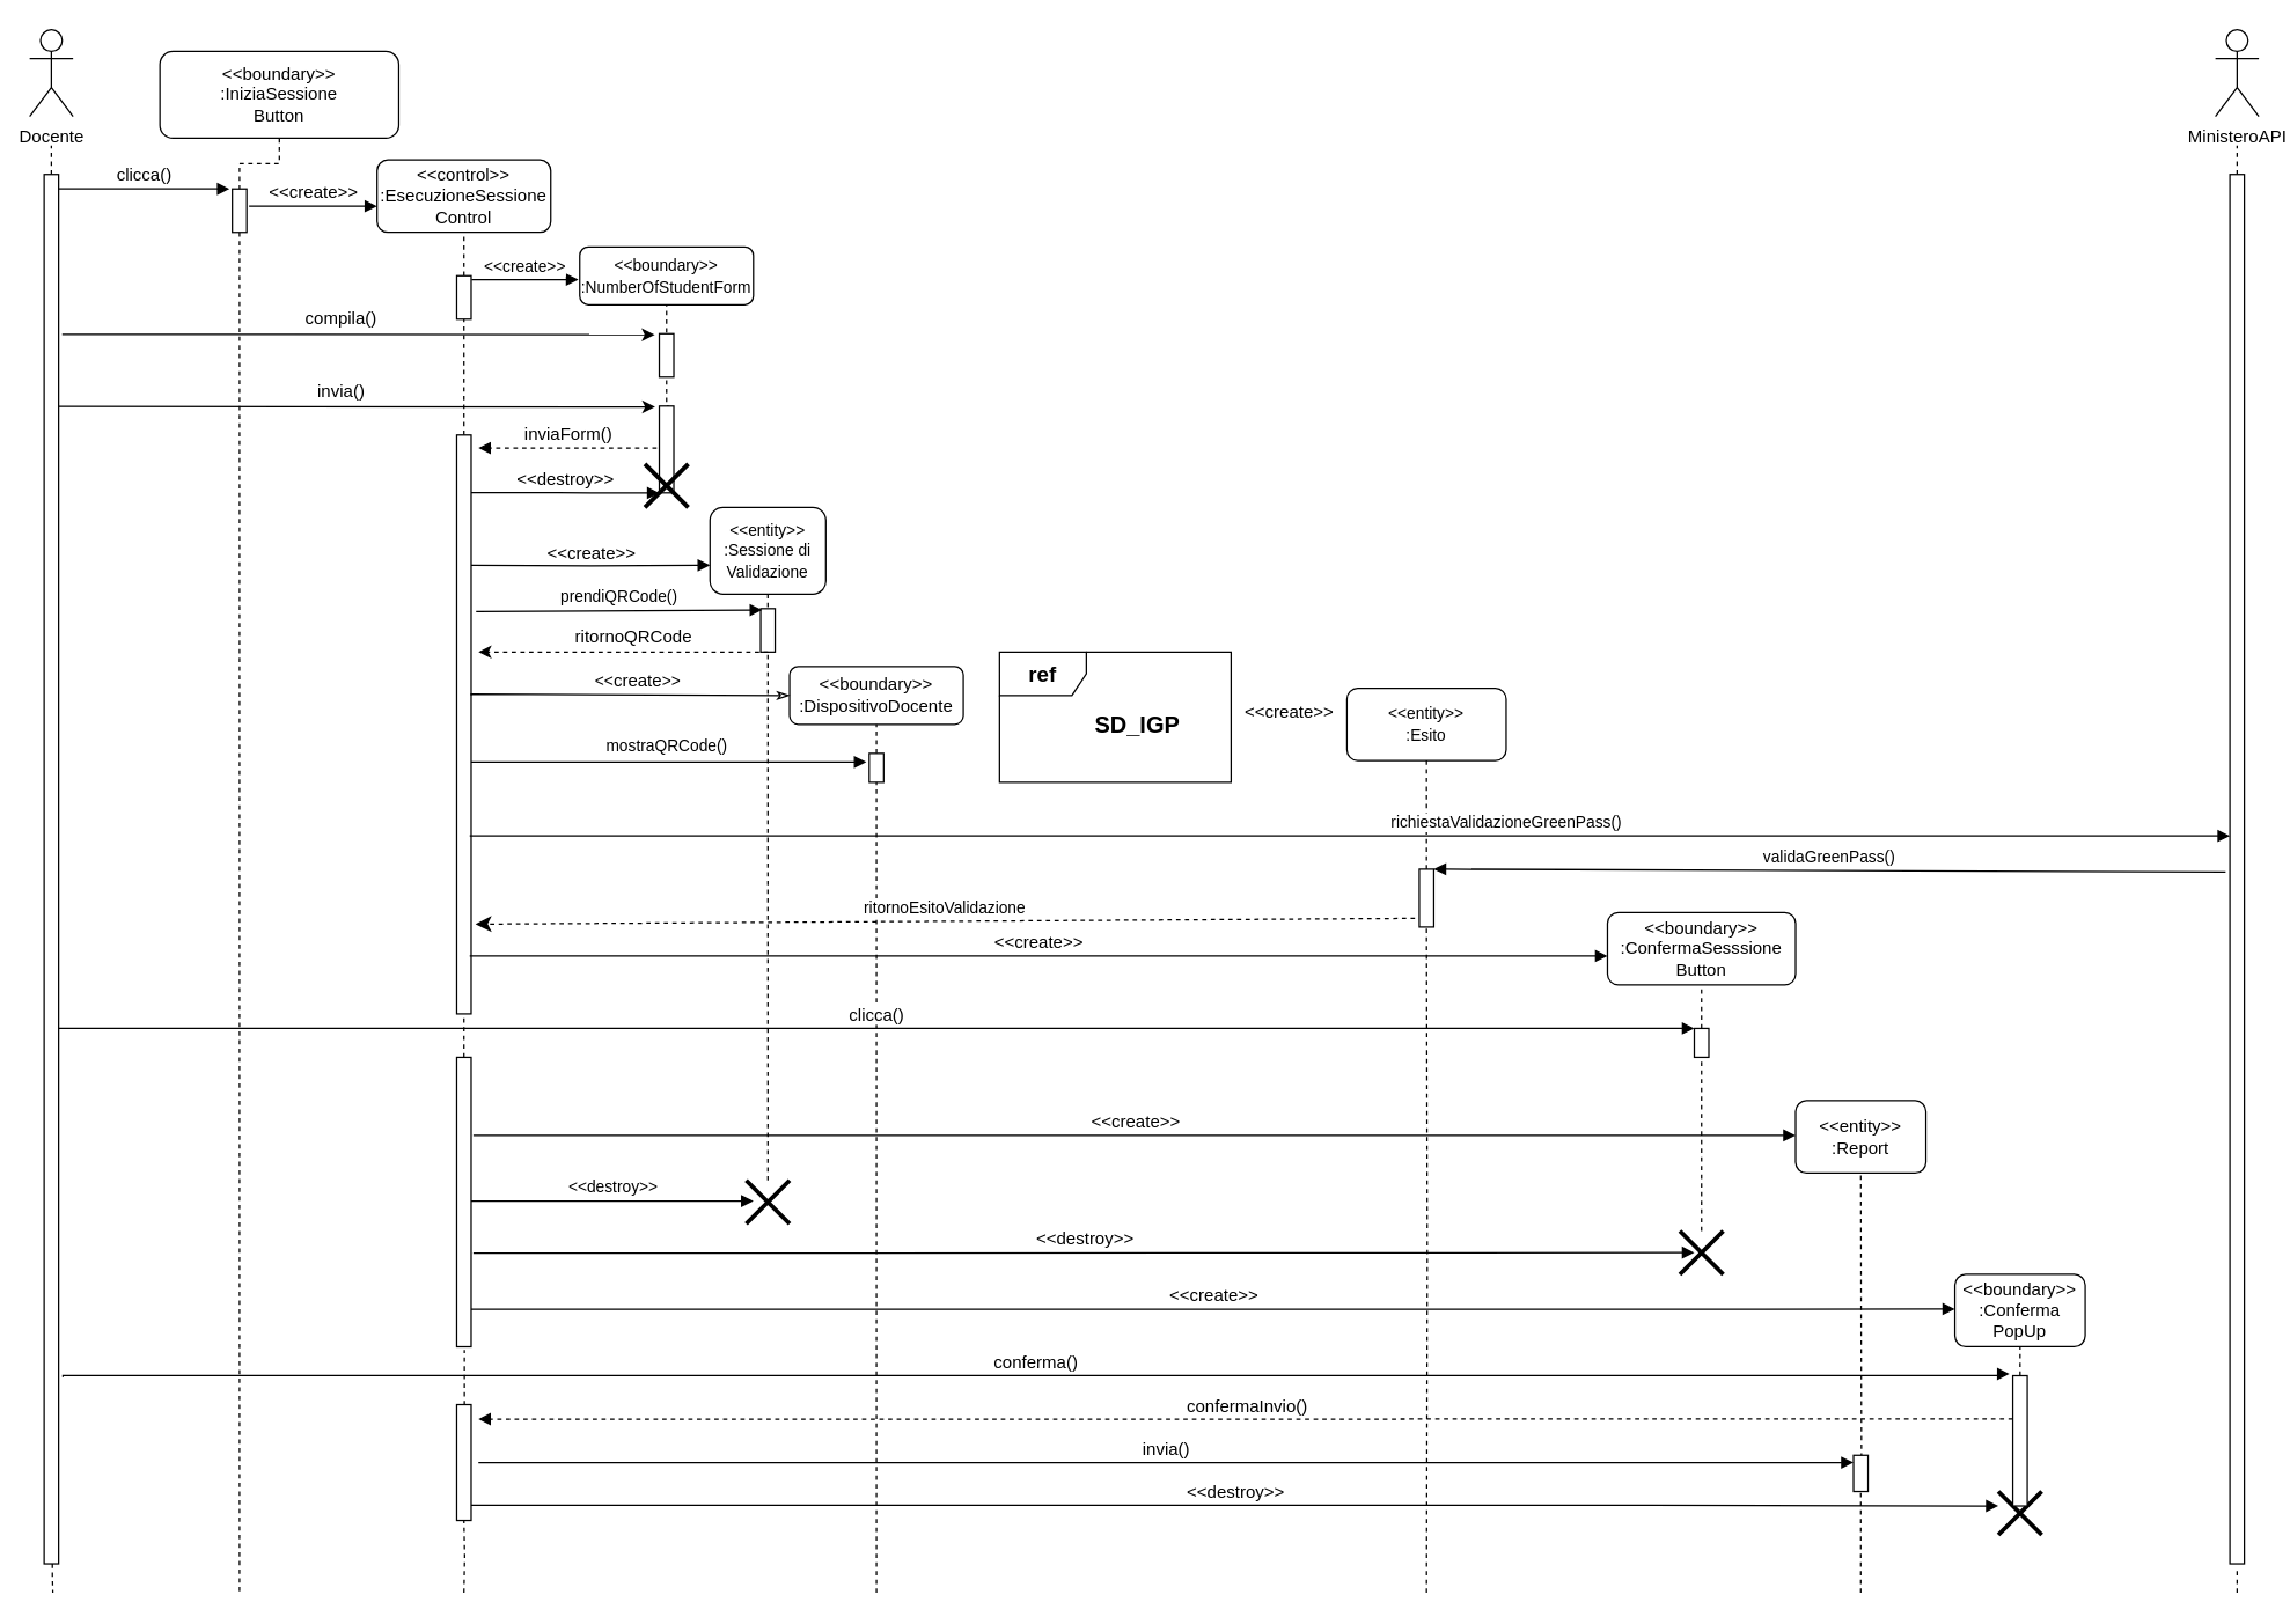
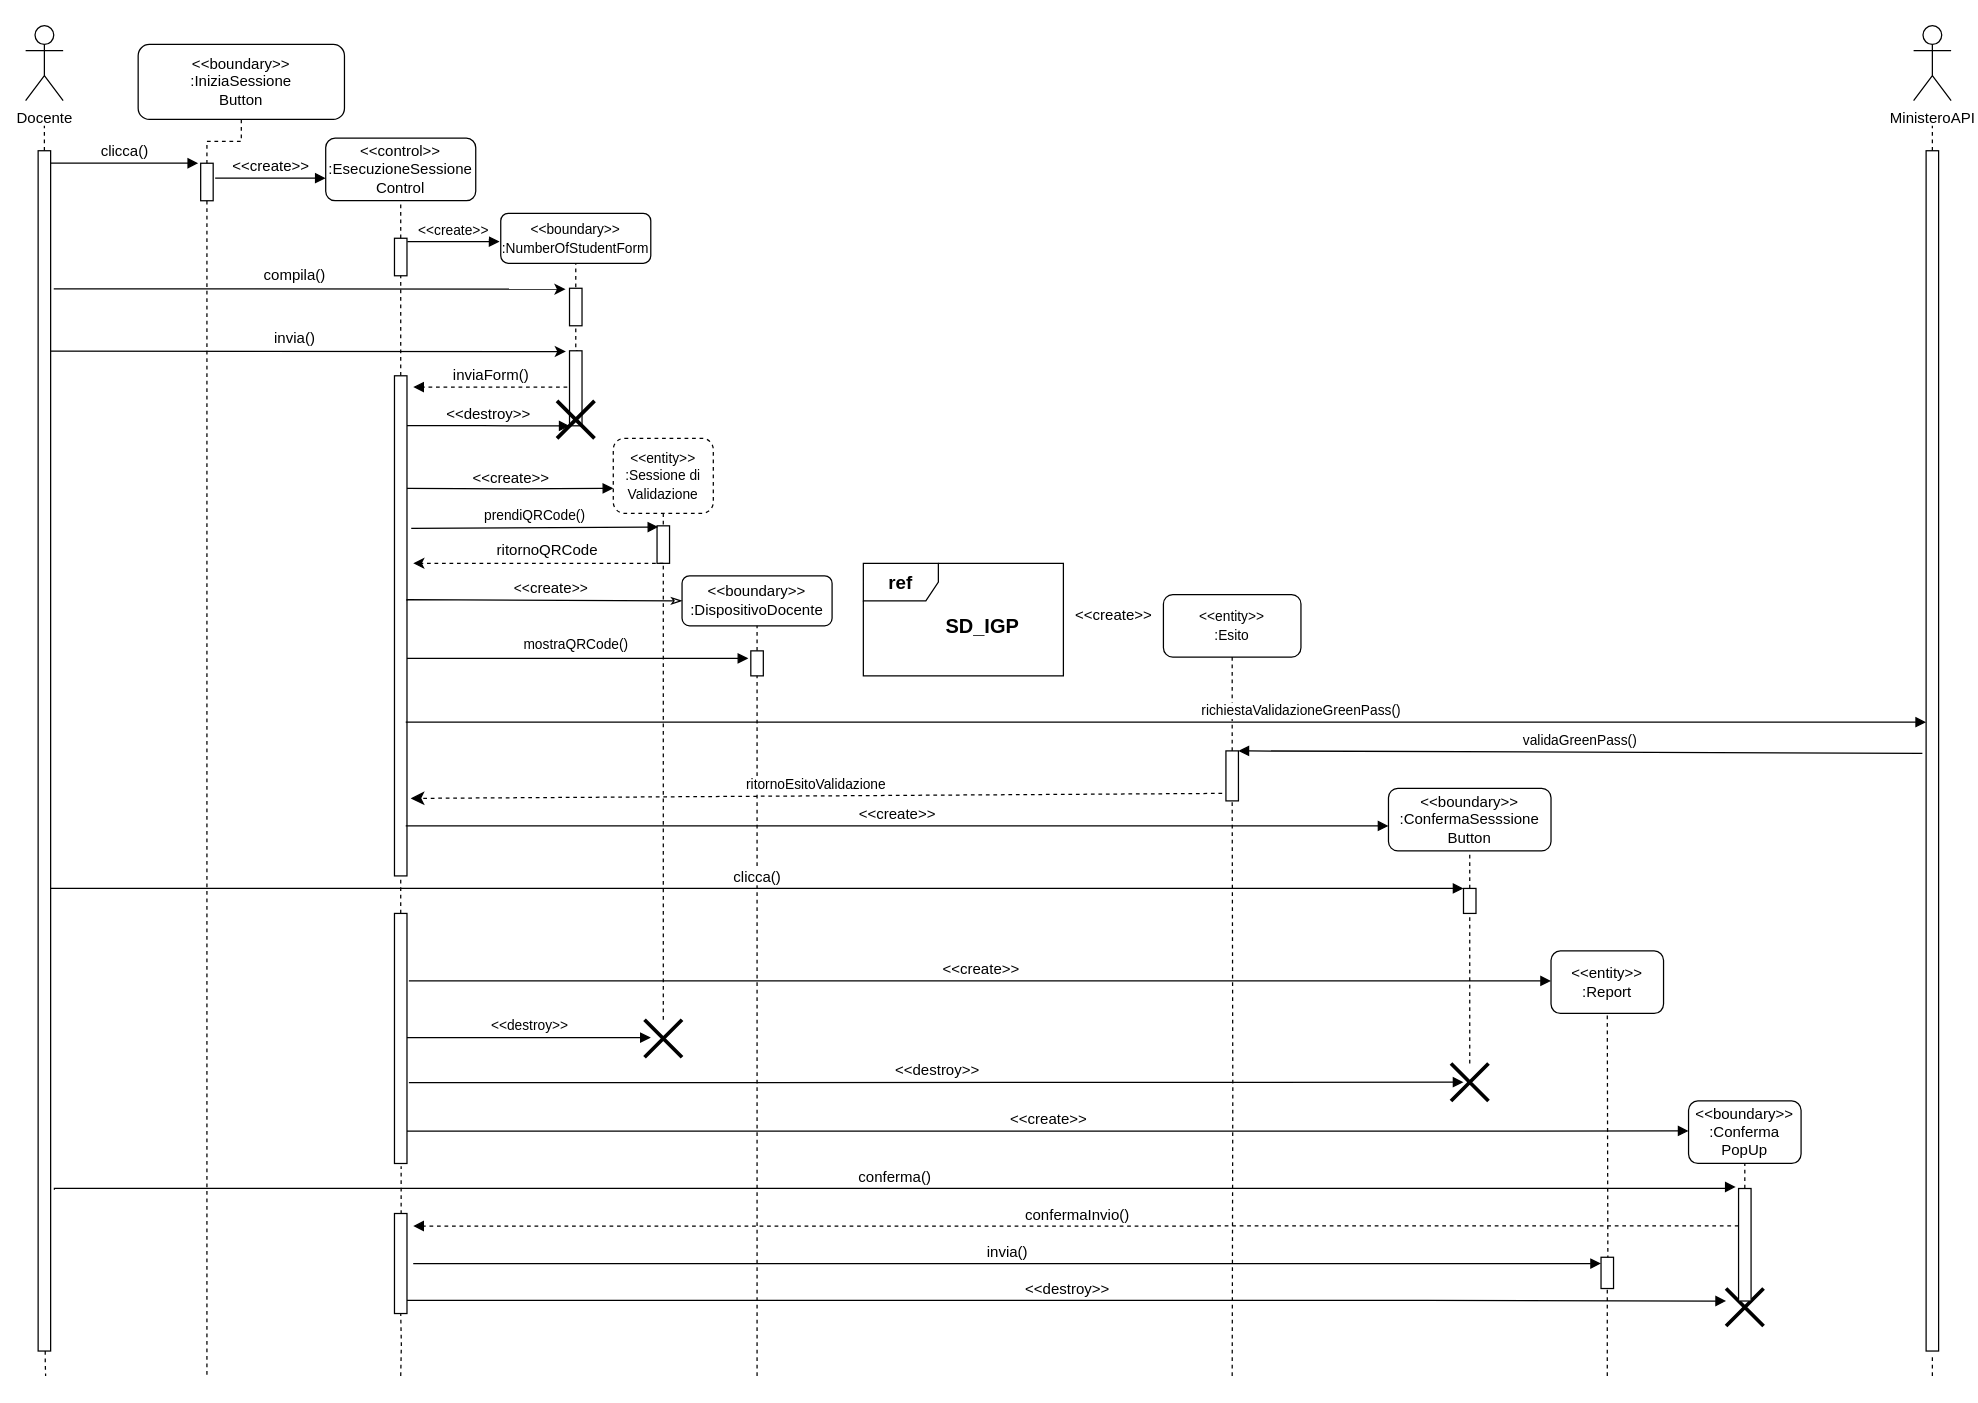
- <mxCell id="26" value="&lt;span style=&quot;font-size: 11px&quot;&gt;&amp;lt;&amp;lt;entity&amp;gt;&amp;gt;&lt;br&gt;:Sessione di Validazione&lt;/span&gt;" style="rounded=1;whiteSpace=wrap;html=1;" parent="1" vertex="1"><mxGeometry x="490" y="350" width="80" height="60" as="geometry" /></mxCell>
+ <mxCell id="26" value="&lt;span style=&quot;font-size: 11px&quot;&gt;&amp;lt;&amp;lt;entity&amp;gt;&amp;gt;&lt;br&gt;:Sessione di Validazione&lt;/span&gt;" style="rounded=1;whiteSpace=wrap;html=1;dashed=1;" parent="1" vertex="1"><mxGeometry x="490" y="350" width="80" height="60" as="geometry" /></mxCell>
